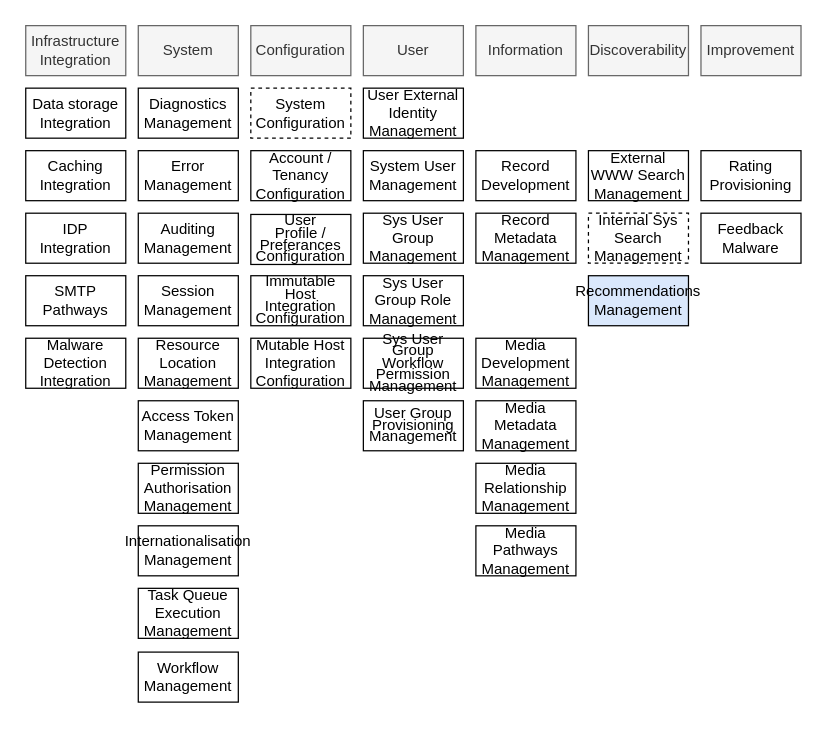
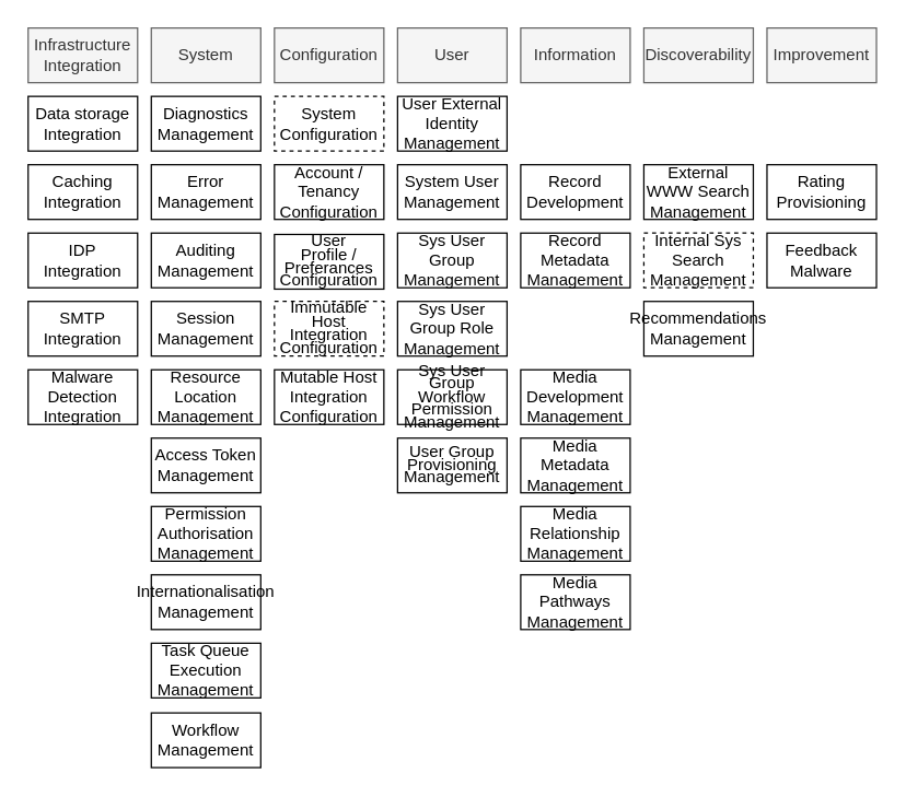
- <mxCell id="42" value="SMTP Pathways" style="rounded=0;whiteSpace=wrap;html=1;" vertex="1" parent="1"><mxGeometry x="20" y="220" width="80" height="40" as="geometry" /></mxCell>
+ <mxCell id="42" value="SMTP Integration" style="rounded=0;whiteSpace=wrap;html=1;" vertex="1" parent="1"><mxGeometry x="20" y="220" width="80" height="40" as="geometry" /></mxCell>
- <mxCell id="16" value="&lt;p style=&quot;line-height: 0.8;&quot;&gt;Immutable Host Integration Configuration&lt;/p&gt;" style="rounded=0;whiteSpace=wrap;html=1;" vertex="1" parent="1"><mxGeometry x="200" y="220" width="80" height="40" as="geometry" /></mxCell>
+ <mxCell id="16" value="&lt;p style=&quot;line-height: 0.8;&quot;&gt;Immutable Host Integration Configuration&lt;/p&gt;" style="rounded=0;whiteSpace=wrap;html=1;dashed=1;" vertex="1" parent="1"><mxGeometry x="200" y="220" width="80" height="40" as="geometry" /></mxCell>
- <mxCell id="25" value="Recommendations Management" style="rounded=0;whiteSpace=wrap;html=1;fillColor=#dae8fc;" vertex="1" parent="1"><mxGeometry x="470" y="220" width="80" height="40" as="geometry" /></mxCell>
+ <mxCell id="25" value="Recommendations Management" style="rounded=0;whiteSpace=wrap;html=1;" vertex="1" parent="1"><mxGeometry x="470" y="220" width="80" height="40" as="geometry" /></mxCell>
